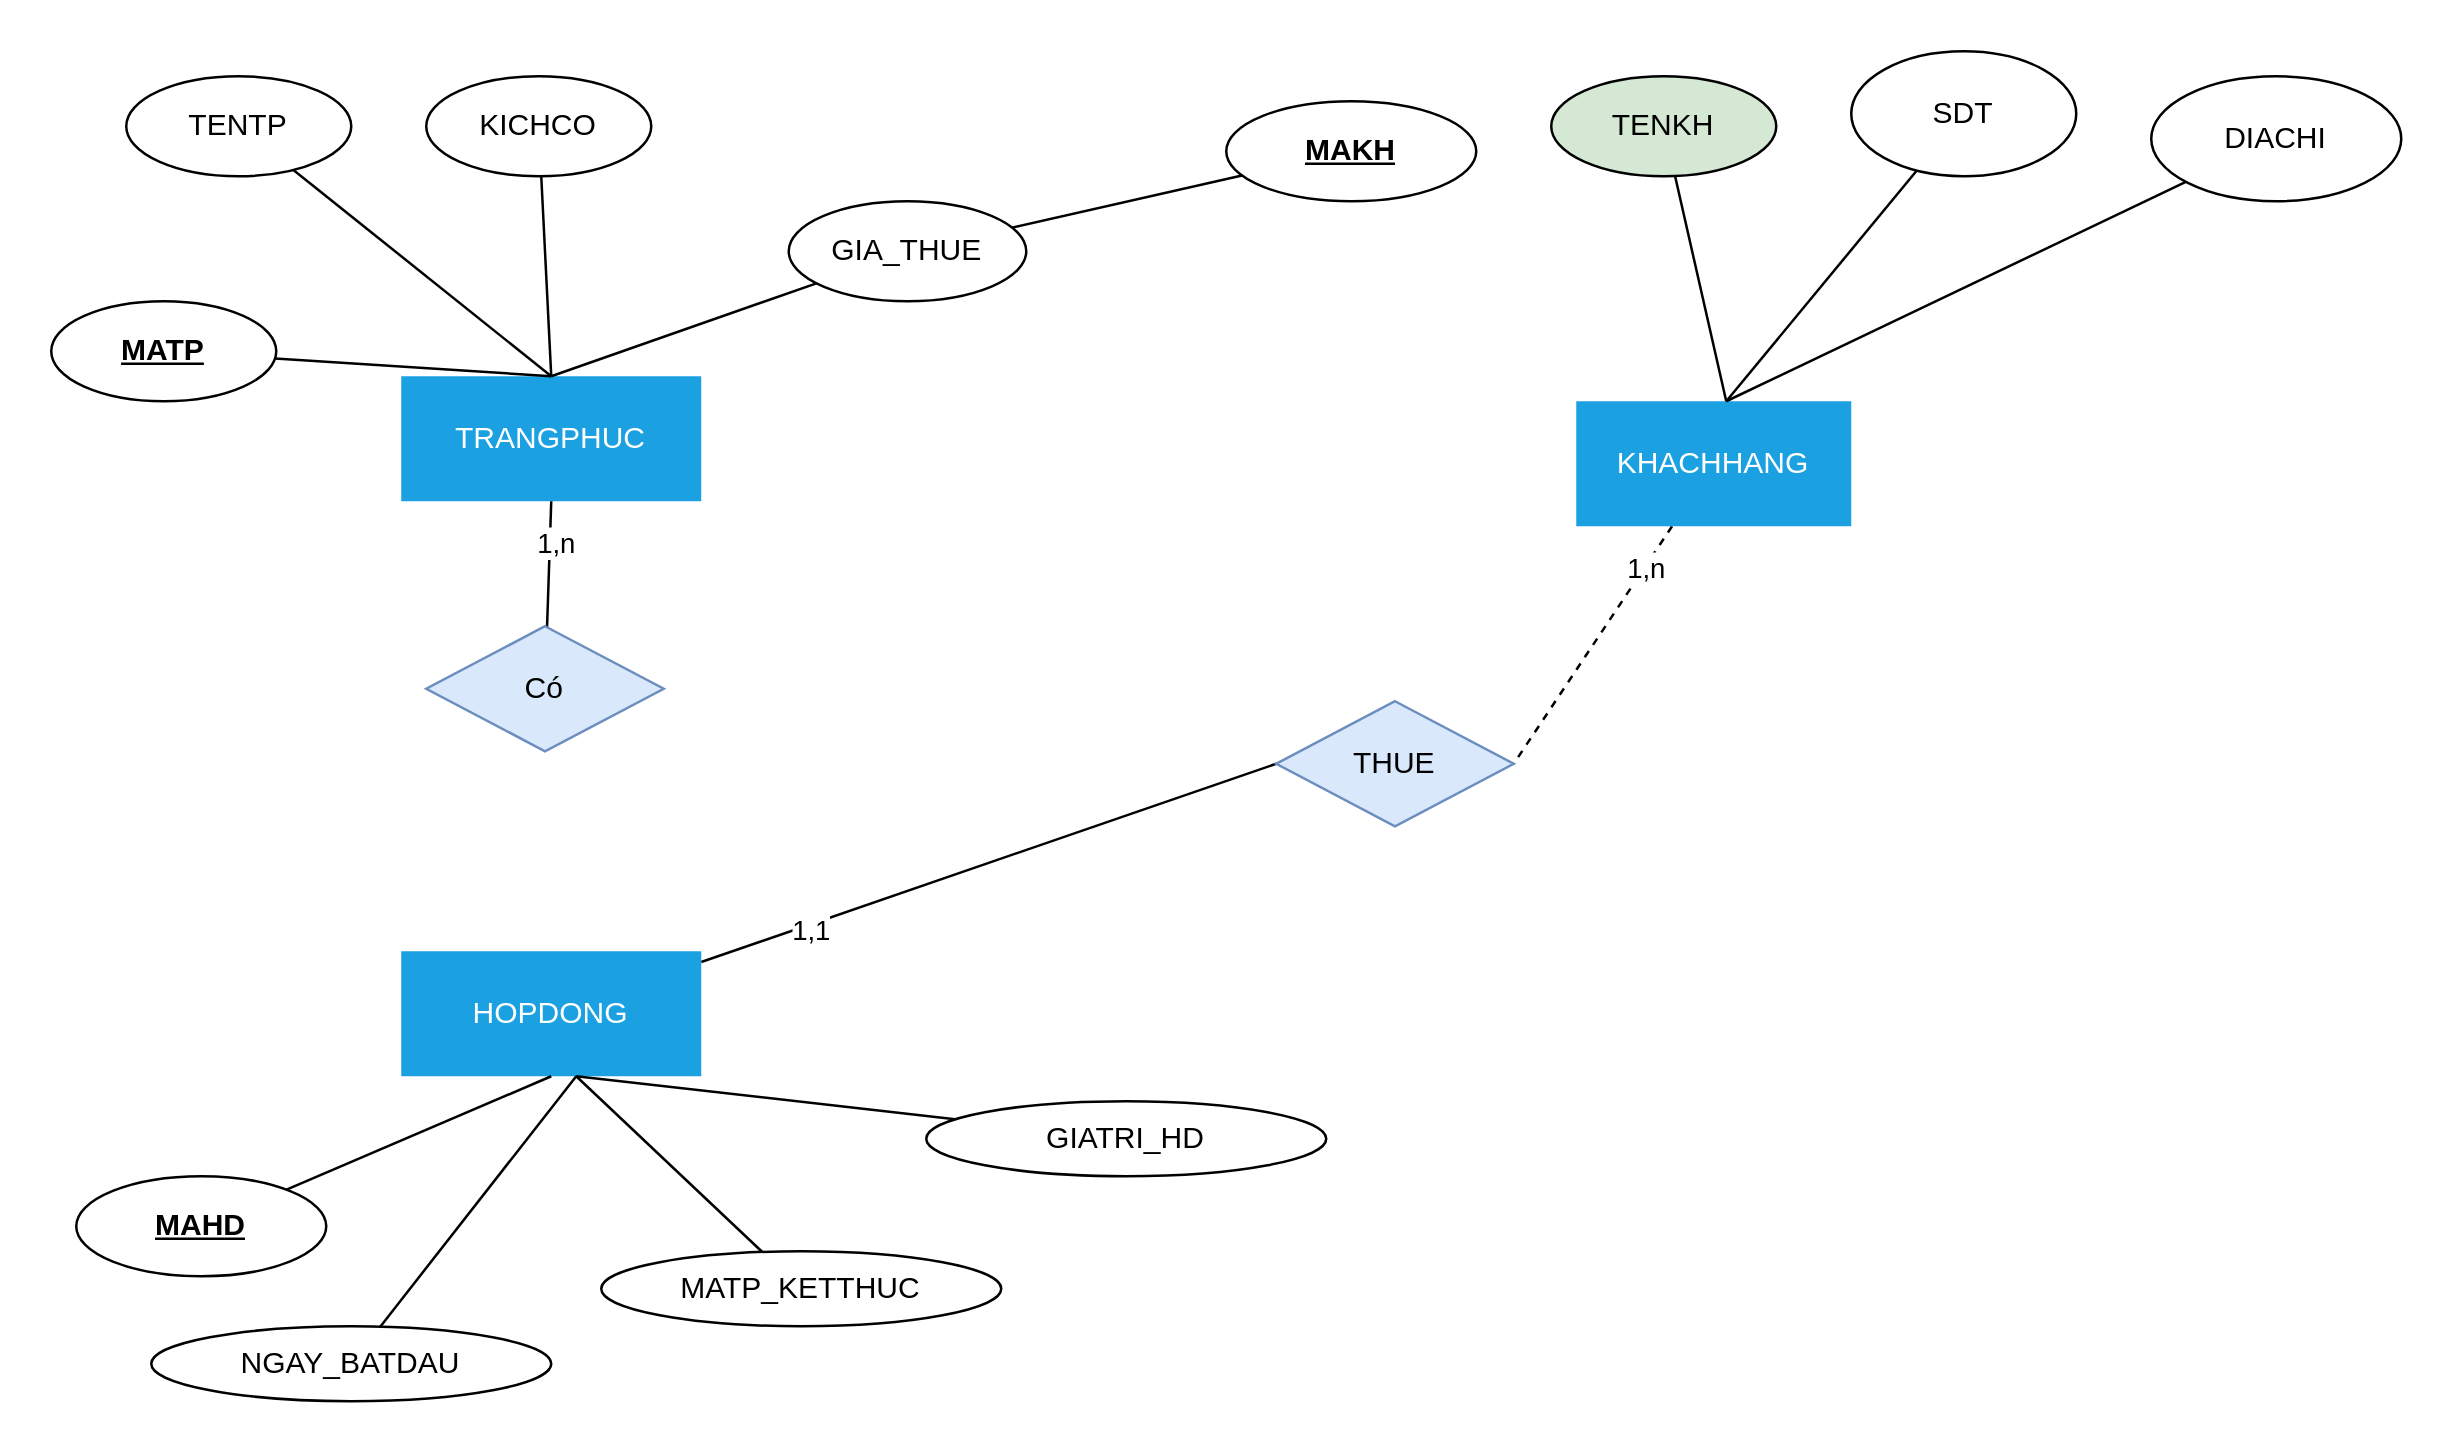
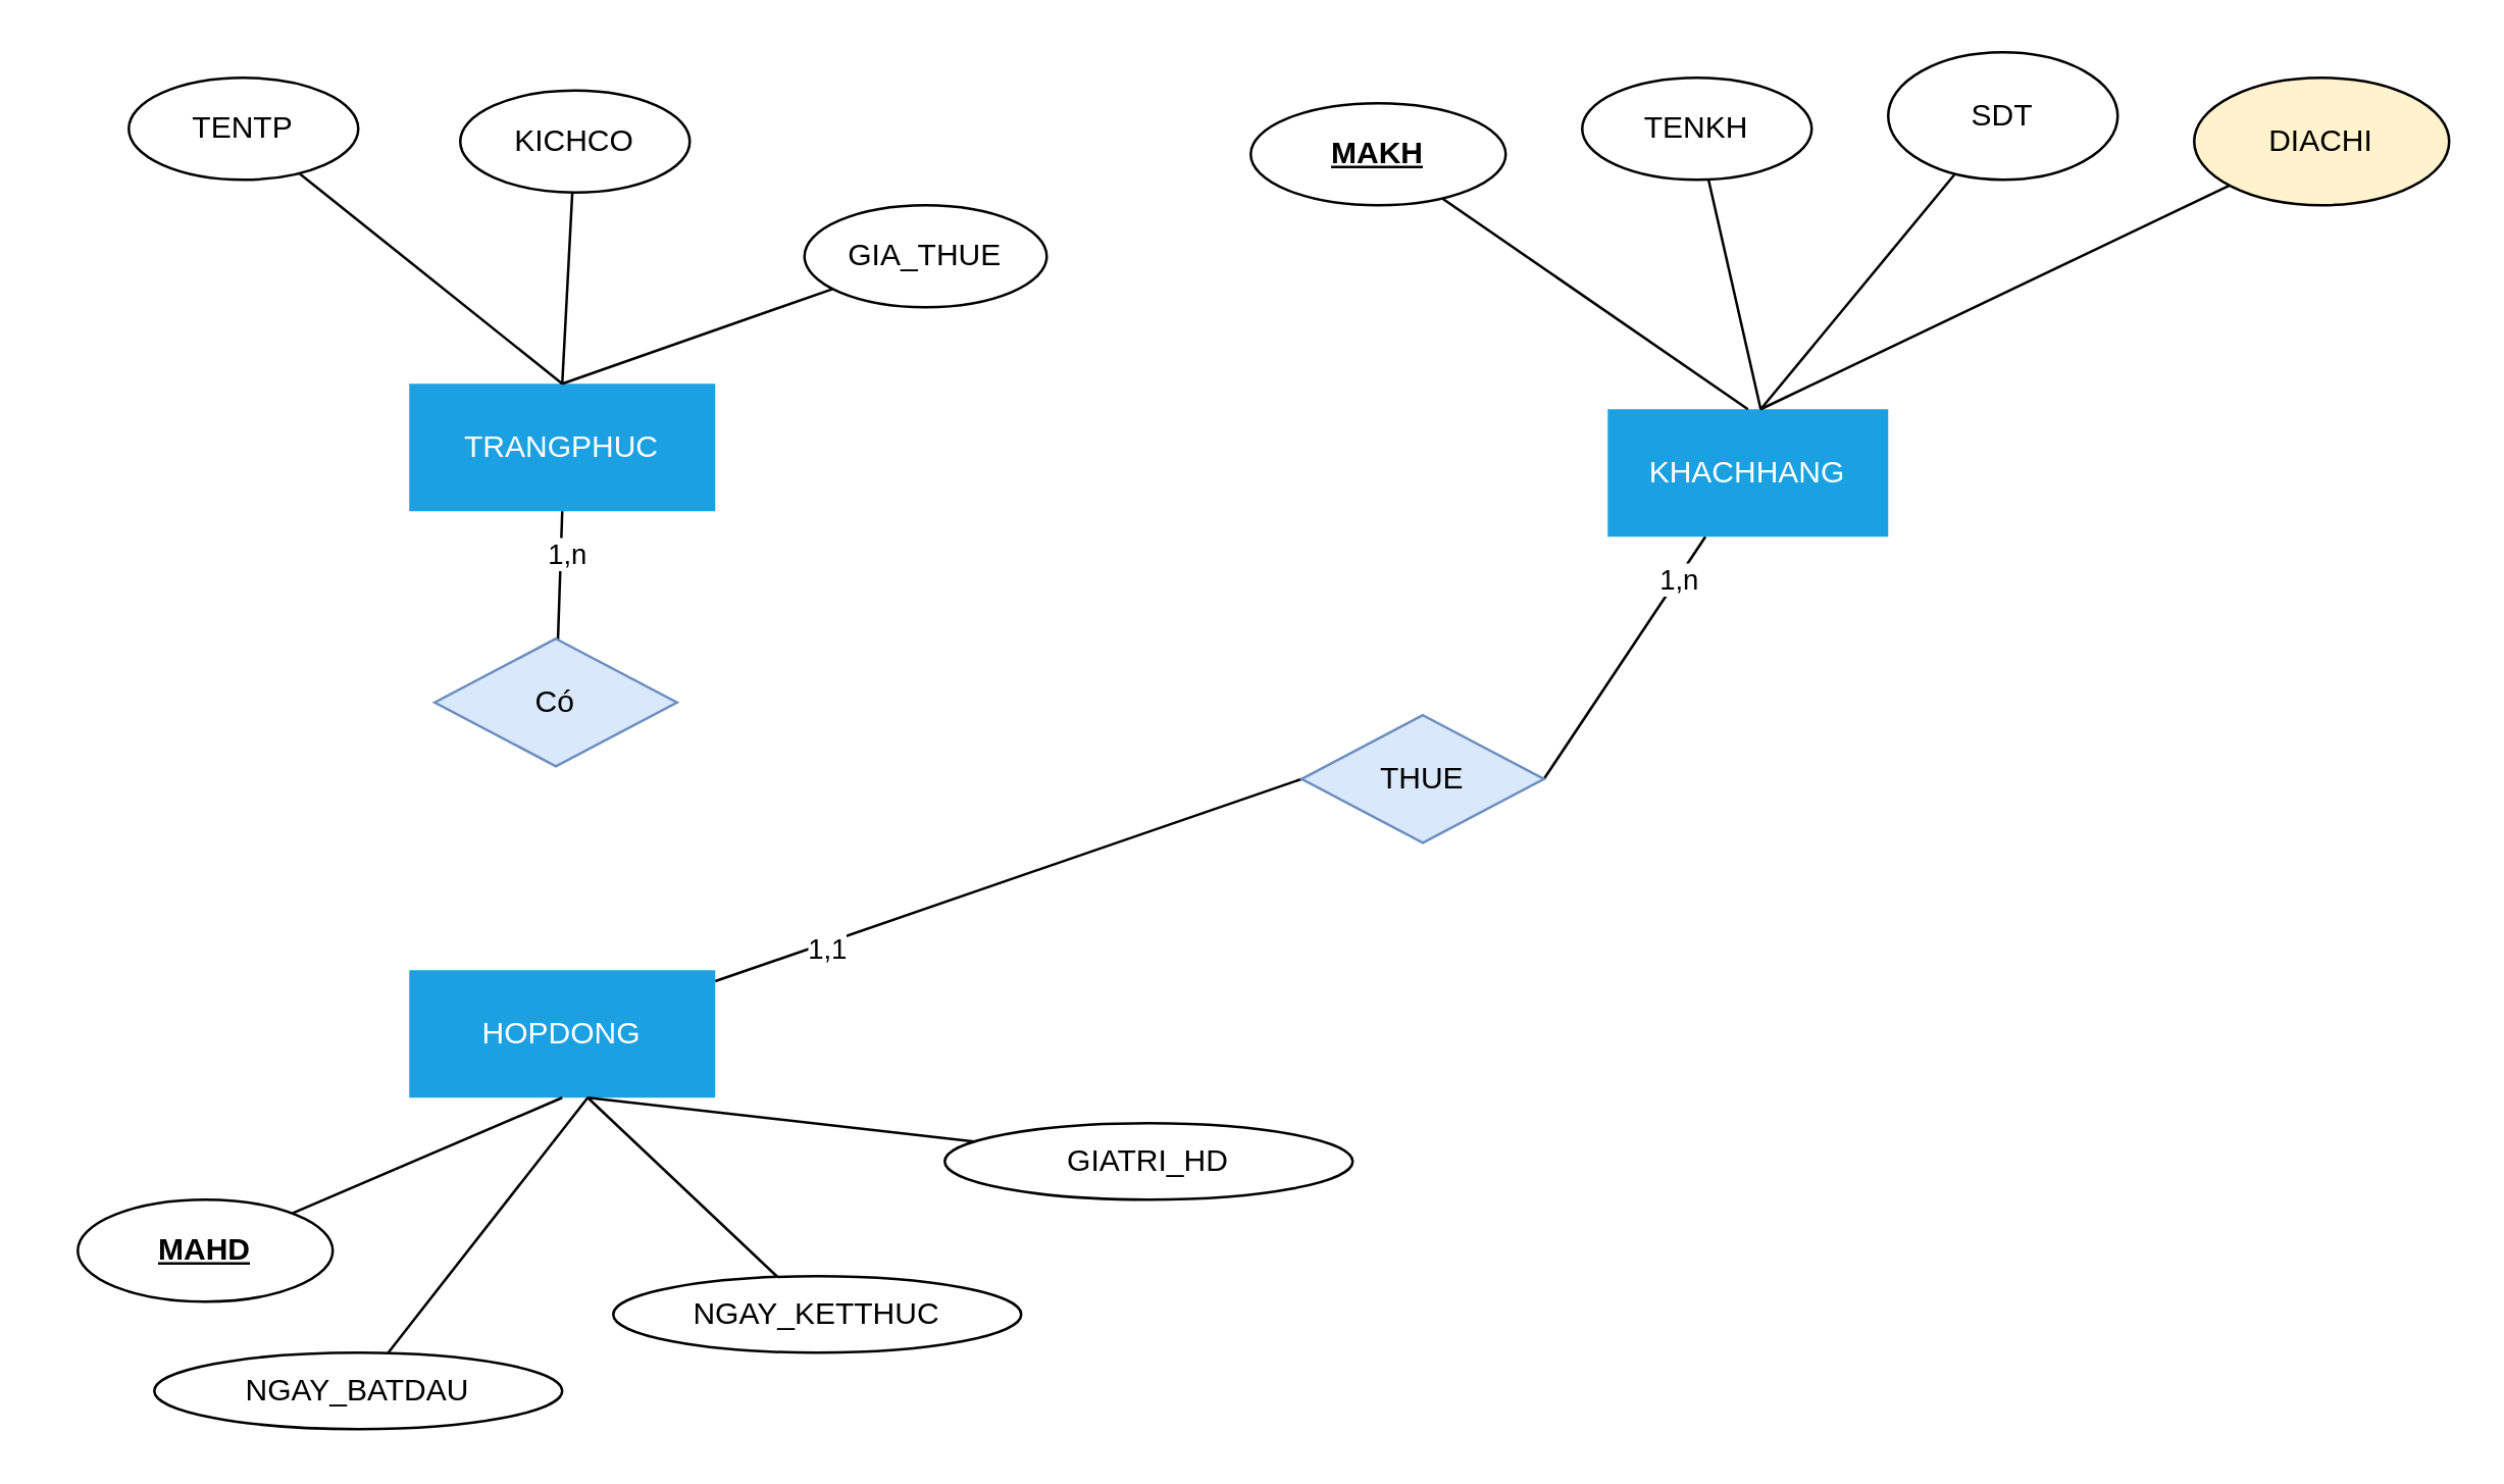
- <mxCell id="8" value="KICHCO" style="ellipse;whiteSpace=wrap;html=1;" vertex="1" parent="1"><mxGeometry x="170" y="30" width="90" height="40" as="geometry" /></mxCell>
+ <mxCell id="8" value="KICHCO" style="ellipse;whiteSpace=wrap;html=1;" vertex="1" parent="1"><mxGeometry x="180" y="35" width="90" height="40" as="geometry" /></mxCell>
- <mxCell id="17" value="TENKH" style="ellipse;whiteSpace=wrap;html=1;fillColor=#d5e8d4;" vertex="1" parent="1"><mxGeometry x="620" y="30" width="90" height="40" as="geometry" /></mxCell>
+ <mxCell id="17" value="TENKH" style="ellipse;whiteSpace=wrap;html=1;" vertex="1" parent="1"><mxGeometry x="620" y="30" width="90" height="40" as="geometry" /></mxCell>
- <mxCell id="19" value="DIACHI" style="ellipse;whiteSpace=wrap;html=1;" vertex="1" parent="1"><mxGeometry x="860" y="30" width="100" height="50" as="geometry" /></mxCell>
+ <mxCell id="19" value="DIACHI" style="ellipse;whiteSpace=wrap;html=1;fillColor=#fff2cc;" vertex="1" parent="1"><mxGeometry x="860" y="30" width="100" height="50" as="geometry" /></mxCell>
- <mxCell id="14" style="edgeStyle=none;rounded=0;orthogonalLoop=1;jettySize=auto;html=1;endArrow=none;endFill=0;" edge="1" parent="1" source="15" target="10"><mxGeometry relative="1" as="geometry" /></mxCell>
+ <mxCell id="14" style="edgeStyle=none;rounded=0;orthogonalLoop=1;jettySize=auto;html=1;entryX=0.5;entryY=0;entryDx=0;entryDy=0;endArrow=none;endFill=0;" edge="1" parent="1" source="15" target="13"><mxGeometry relative="1" as="geometry" /></mxCell>
- <mxCell id="4" value="&lt;u&gt;&lt;b&gt;MATP&lt;/b&gt;&lt;/u&gt;" style="ellipse;whiteSpace=wrap;html=1;" vertex="1" parent="1"><mxGeometry x="20" y="120" width="90" height="40" as="geometry" /></mxCell>
- <mxCell id="3" style="rounded=0;orthogonalLoop=1;jettySize=auto;html=1;entryX=0.5;entryY=0;entryDx=0;entryDy=0;endArrow=none;endFill=0;" edge="1" parent="1" source="4" target="2"><mxGeometry relative="1" as="geometry" /></mxCell>
- <mxCell id="11" style="edgeStyle=none;rounded=0;orthogonalLoop=1;jettySize=auto;html=1;entryX=1;entryY=0.5;entryDx=0;entryDy=0;endArrow=none;endFill=0;dashed=1;" edge="1" parent="1" source="13" target="33"><mxGeometry relative="1" as="geometry" /></mxCell>
+ <mxCell id="11" style="edgeStyle=none;rounded=0;orthogonalLoop=1;jettySize=auto;html=1;entryX=1;entryY=0.5;entryDx=0;entryDy=0;endArrow=none;endFill=0;" edge="1" parent="1" source="13" target="33"><mxGeometry relative="1" as="geometry" /></mxCell>
- <mxCell id="30" value="MATP_KETTHUC" style="ellipse;whiteSpace=wrap;html=1;" vertex="1" parent="1"><mxGeometry x="240" y="500" width="160" height="30" as="geometry" /></mxCell>
+ <mxCell id="30" value="NGAY_KETTHUC" style="ellipse;whiteSpace=wrap;html=1;" vertex="1" parent="1"><mxGeometry x="240" y="500" width="160" height="30" as="geometry" /></mxCell>
